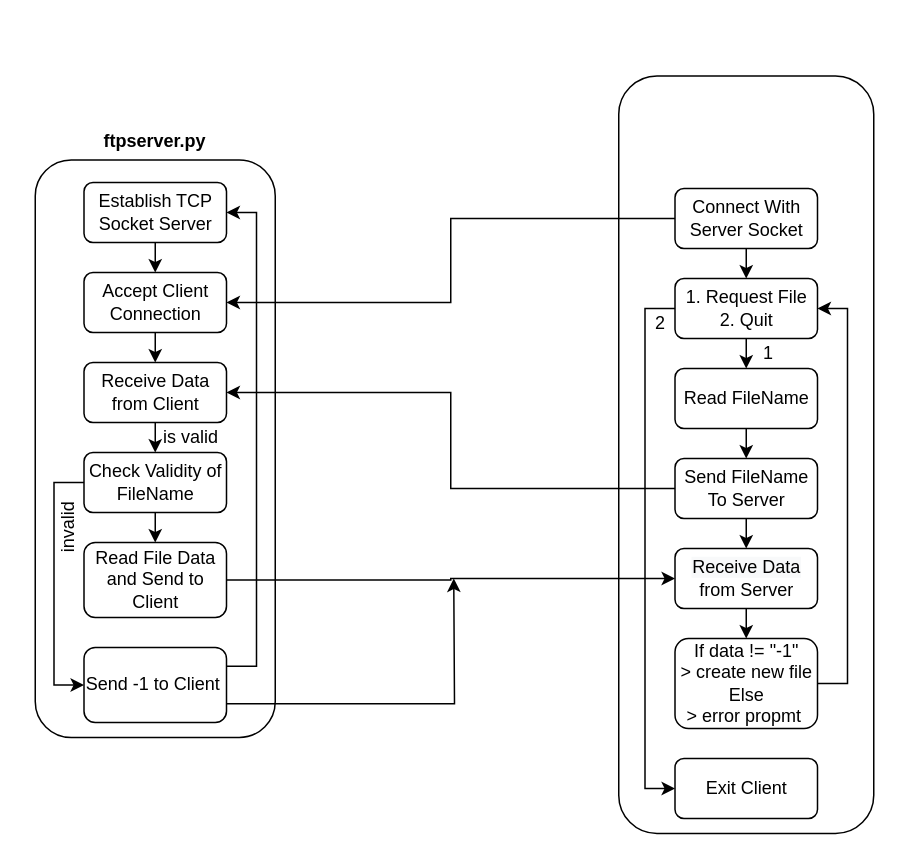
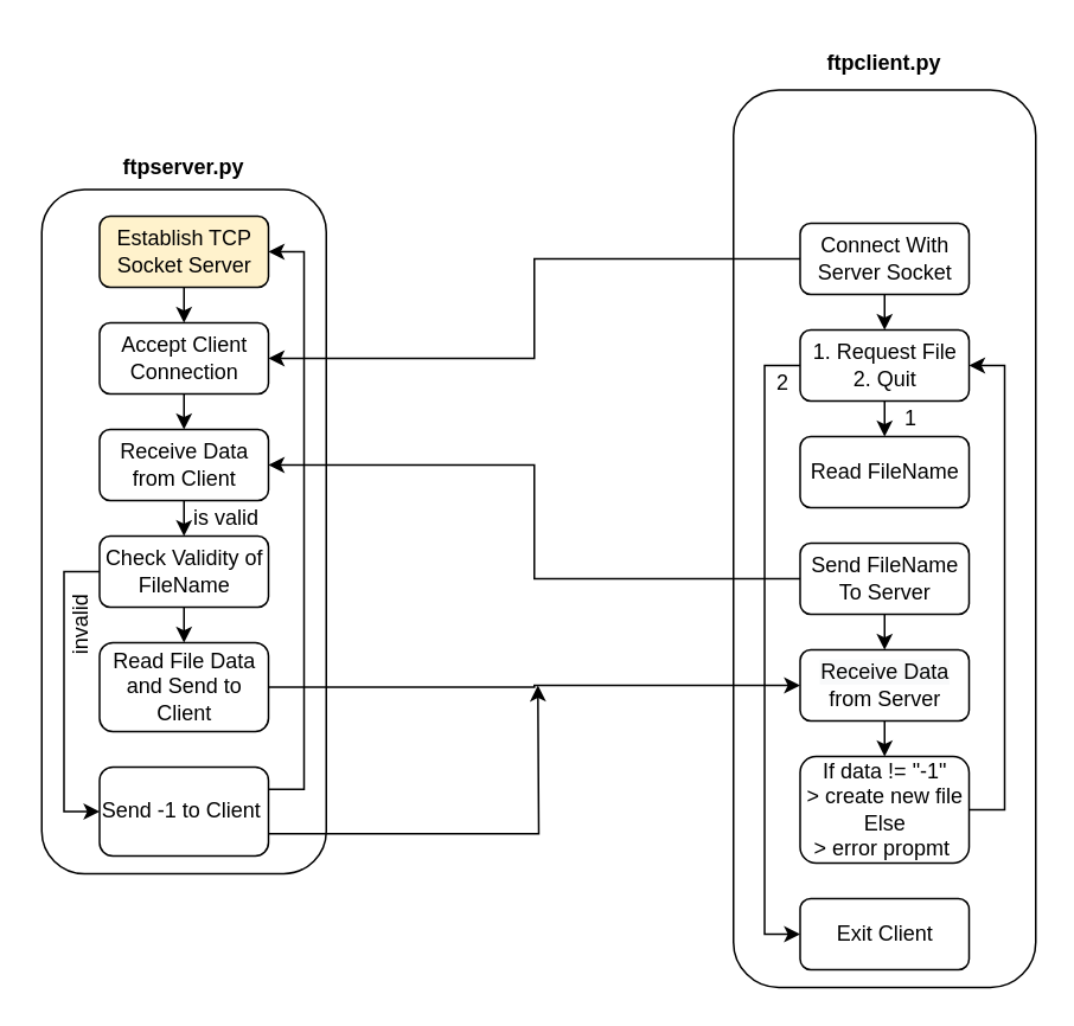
+ <mxCell id="5" value="ftpclient.py" style="text;html=1;strokeColor=none;fillColor=none;align=center;verticalAlign=middle;whiteSpace=wrap;rounded=0;fontStyle=1" vertex="1" parent="1"><mxGeometry x="467" y="20" width="60" height="30" as="geometry" /></mxCell>
- <mxCell id="25" value="Establish TCP Socket Server" style="rounded=1;whiteSpace=wrap;html=1;" vertex="1" parent="1"><mxGeometry x="55.5" y="121" width="95" height="40" as="geometry" /></mxCell>
+ <mxCell id="25" value="Establish TCP Socket Server" style="rounded=1;whiteSpace=wrap;html=1;fillColor=#fff2cc;" vertex="1" parent="1"><mxGeometry x="55.5" y="121" width="95" height="40" as="geometry" /></mxCell>
- <mxCell id="6" style="edgeStyle=orthogonalEdgeStyle;rounded=0;orthogonalLoop=1;jettySize=auto;html=1;exitX=0.5;exitY=1;exitDx=0;exitDy=0;entryX=0.5;entryY=0;entryDx=0;entryDy=0;" edge="1" parent="1" source="7" target="13"><mxGeometry relative="1" as="geometry" /></mxCell>
